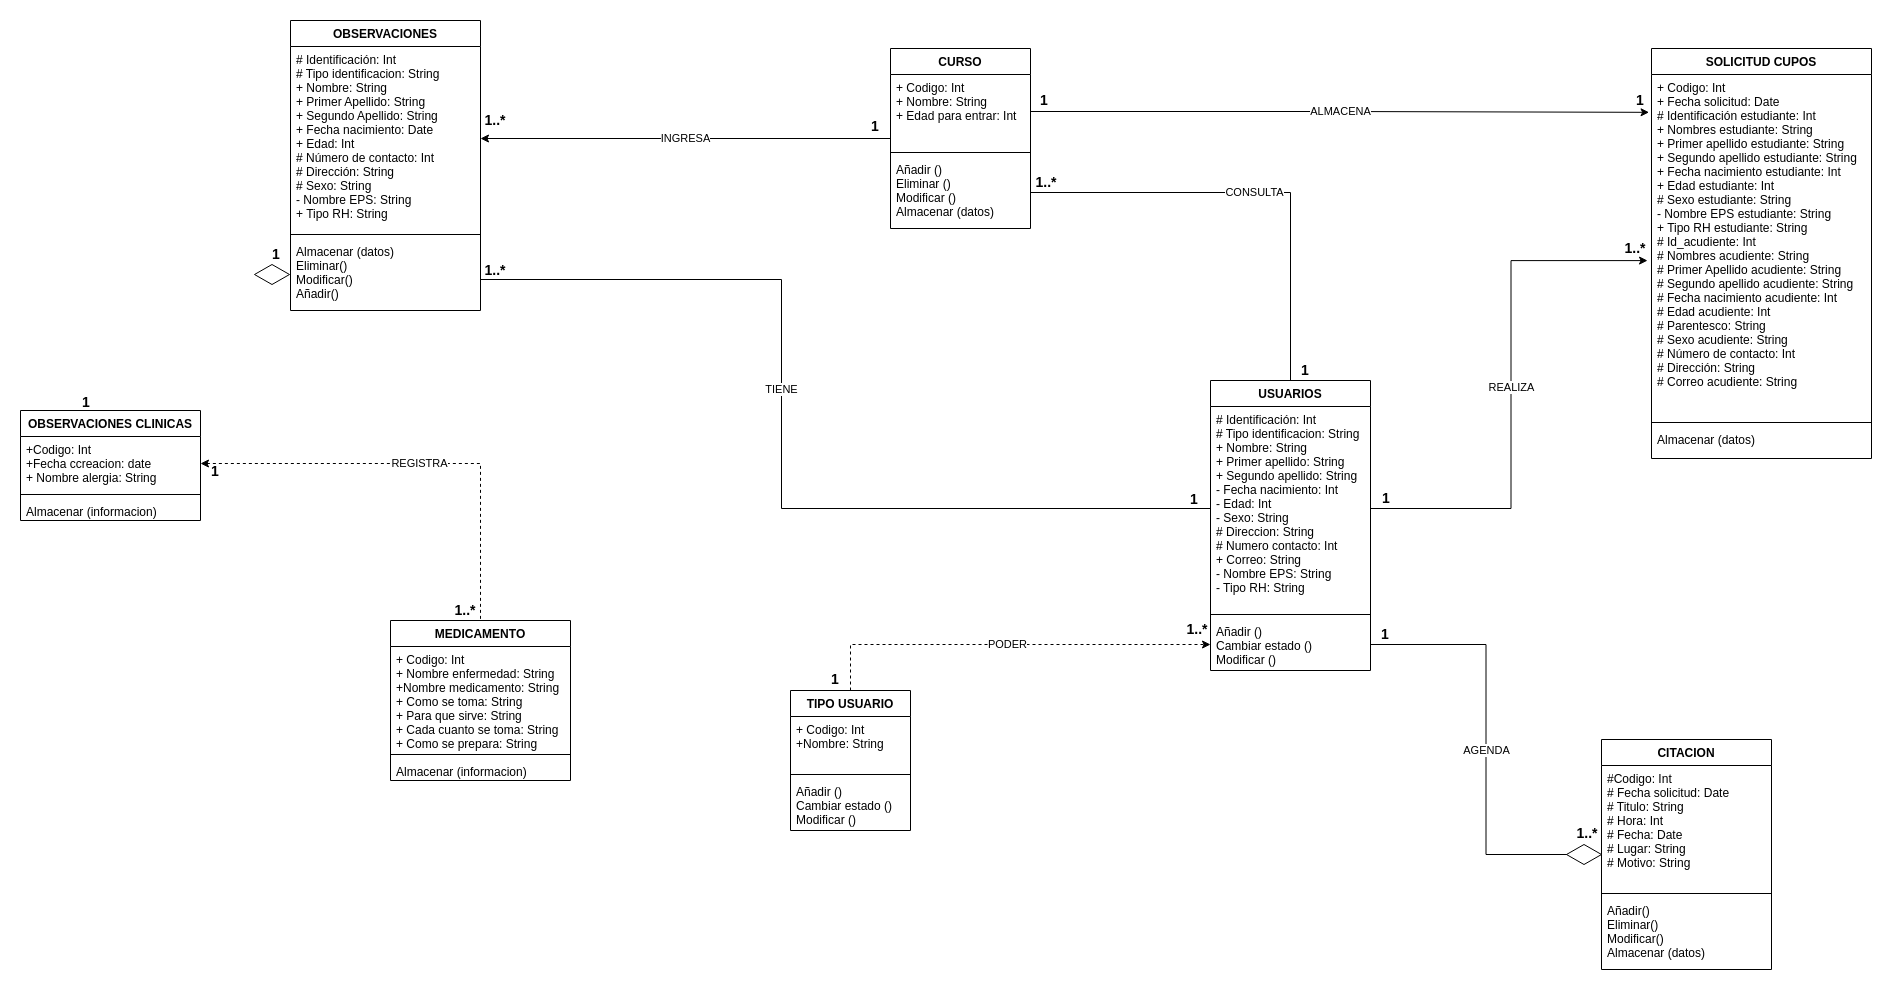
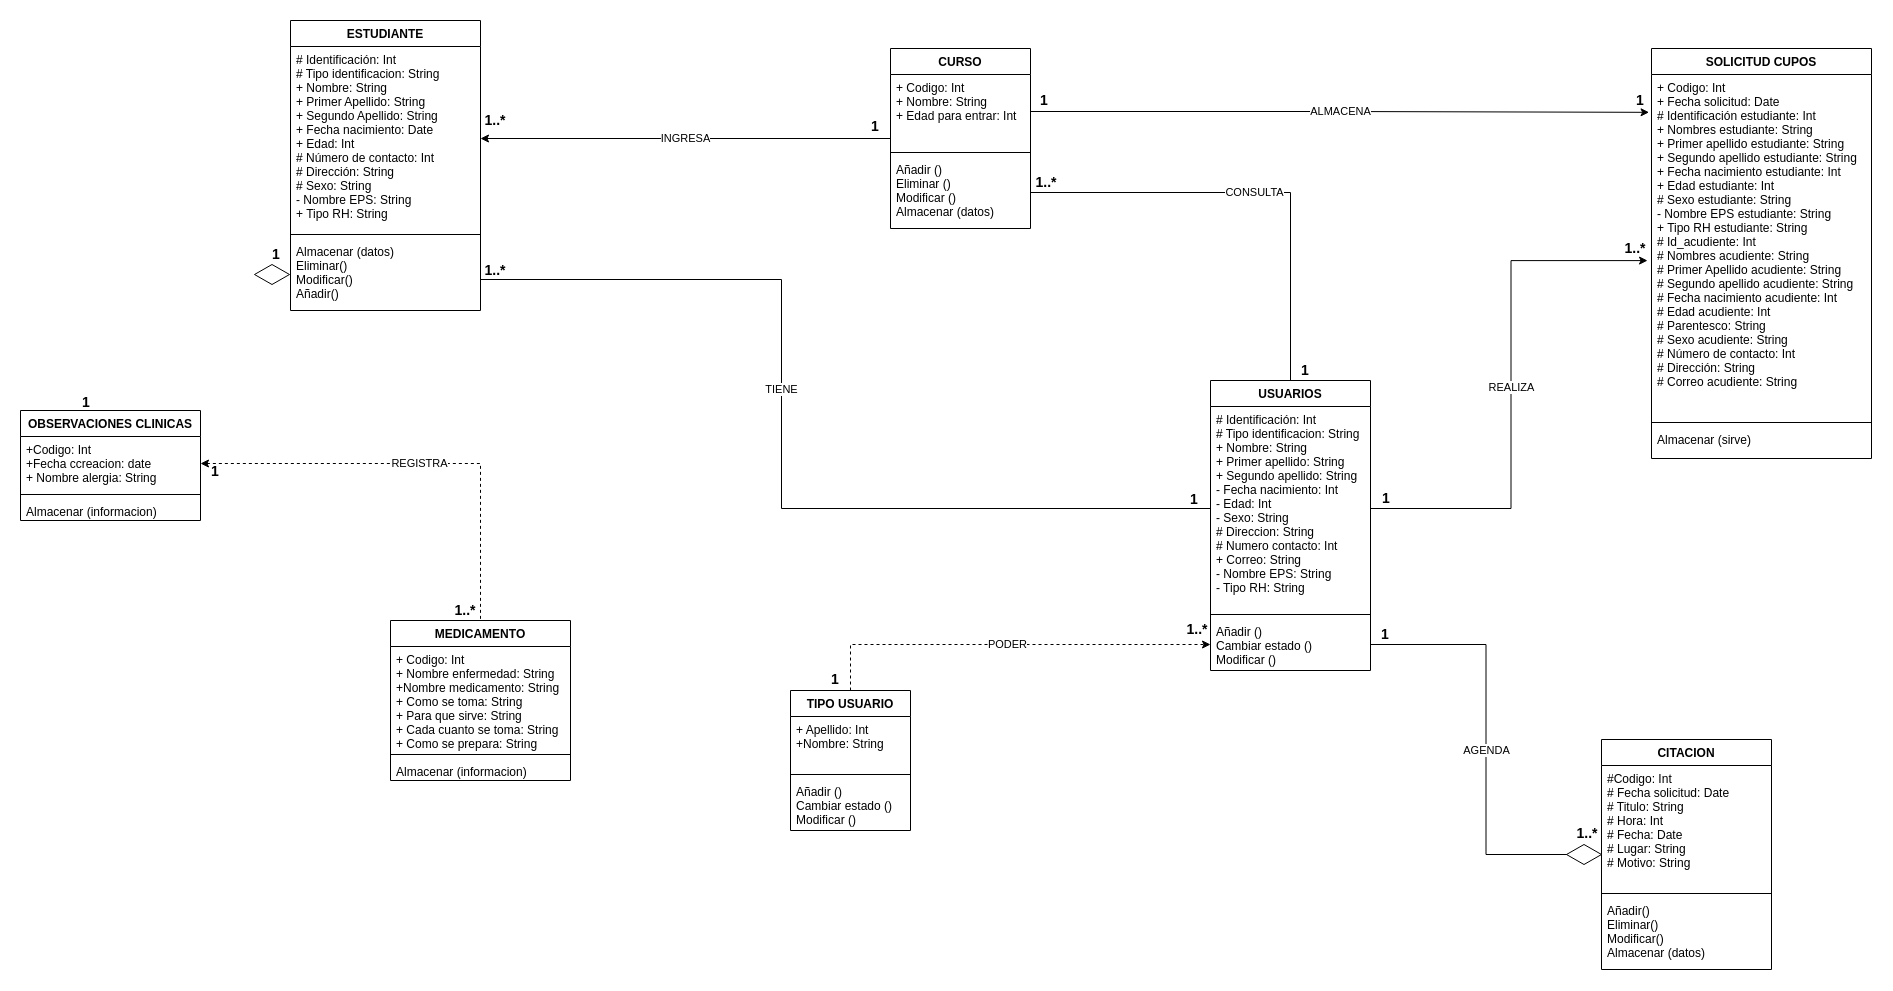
- <mxCell id="2" value="OBSERVACIONES" style="swimlane;fontStyle=1;align=center;verticalAlign=top;childLayout=stackLayout;horizontal=1;startSize=26;horizontalStack=0;resizeParent=1;resizeParentMax=0;resizeLast=0;collapsible=1;marginBottom=0;" vertex="1" parent="1"><mxGeometry x="290" y="20" width="190" height="290" as="geometry"><mxRectangle x="80" y="80" width="100" height="30" as="alternateBounds" /></mxGeometry></mxCell>
+ <mxCell id="2" value="ESTUDIANTE" style="swimlane;fontStyle=1;align=center;verticalAlign=top;childLayout=stackLayout;horizontal=1;startSize=26;horizontalStack=0;resizeParent=1;resizeParentMax=0;resizeLast=0;collapsible=1;marginBottom=0;" vertex="1" parent="1"><mxGeometry x="290" y="20" width="190" height="290" as="geometry"><mxRectangle x="80" y="80" width="100" height="30" as="alternateBounds" /></mxGeometry></mxCell>
- <mxCell id="34" value="Almacenar (datos)" style="text;strokeColor=none;fillColor=none;align=left;verticalAlign=top;spacingLeft=4;spacingRight=4;overflow=hidden;rotatable=0;points=[[0,0.5],[1,0.5]];portConstraint=eastwest;" vertex="1" parent="31"><mxGeometry y="378" width="220" height="32" as="geometry" /></mxCell>
+ <mxCell id="34" value="Almacenar (sirve)" style="text;strokeColor=none;fillColor=none;align=left;verticalAlign=top;spacingLeft=4;spacingRight=4;overflow=hidden;rotatable=0;points=[[0,0.5],[1,0.5]];portConstraint=eastwest;" vertex="1" parent="31"><mxGeometry y="378" width="220" height="32" as="geometry" /></mxCell>
- <mxCell id="19" value="+ Codigo: Int&#10;+Nombre: String" style="text;strokeColor=none;fillColor=none;align=left;verticalAlign=top;spacingLeft=4;spacingRight=4;overflow=hidden;rotatable=0;points=[[0,0.5],[1,0.5]];portConstraint=eastwest;" vertex="1" parent="18"><mxGeometry y="26" width="120" height="54" as="geometry" /></mxCell>
+ <mxCell id="19" value="+ Apellido: Int&#10;+Nombre: String" style="text;strokeColor=none;fillColor=none;align=left;verticalAlign=top;spacingLeft=4;spacingRight=4;overflow=hidden;rotatable=0;points=[[0,0.5],[1,0.5]];portConstraint=eastwest;" vertex="1" parent="18"><mxGeometry y="26" width="120" height="54" as="geometry" /></mxCell>
